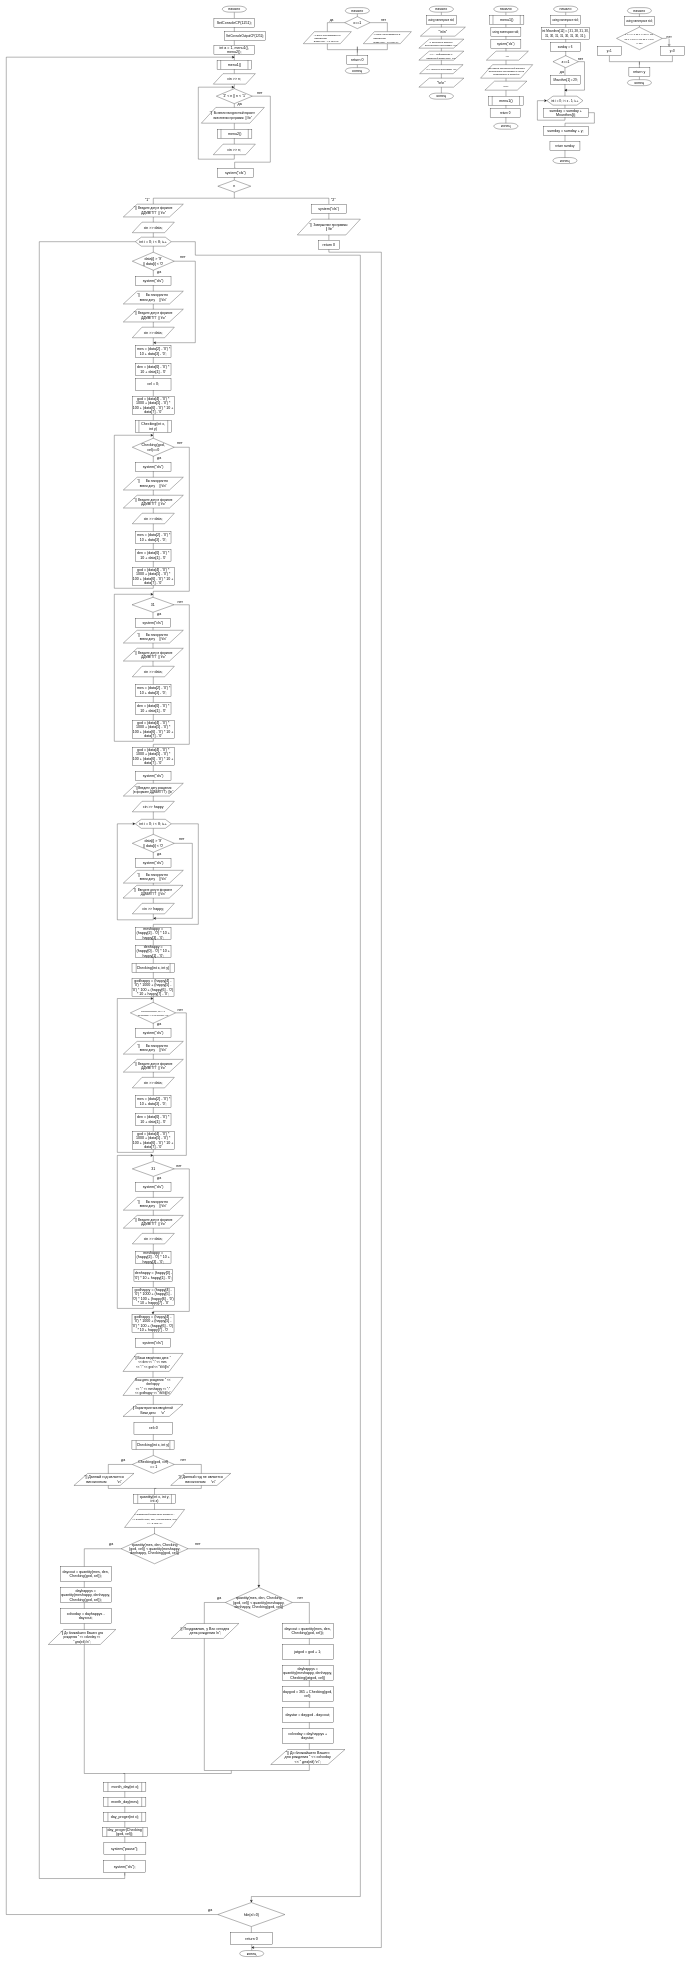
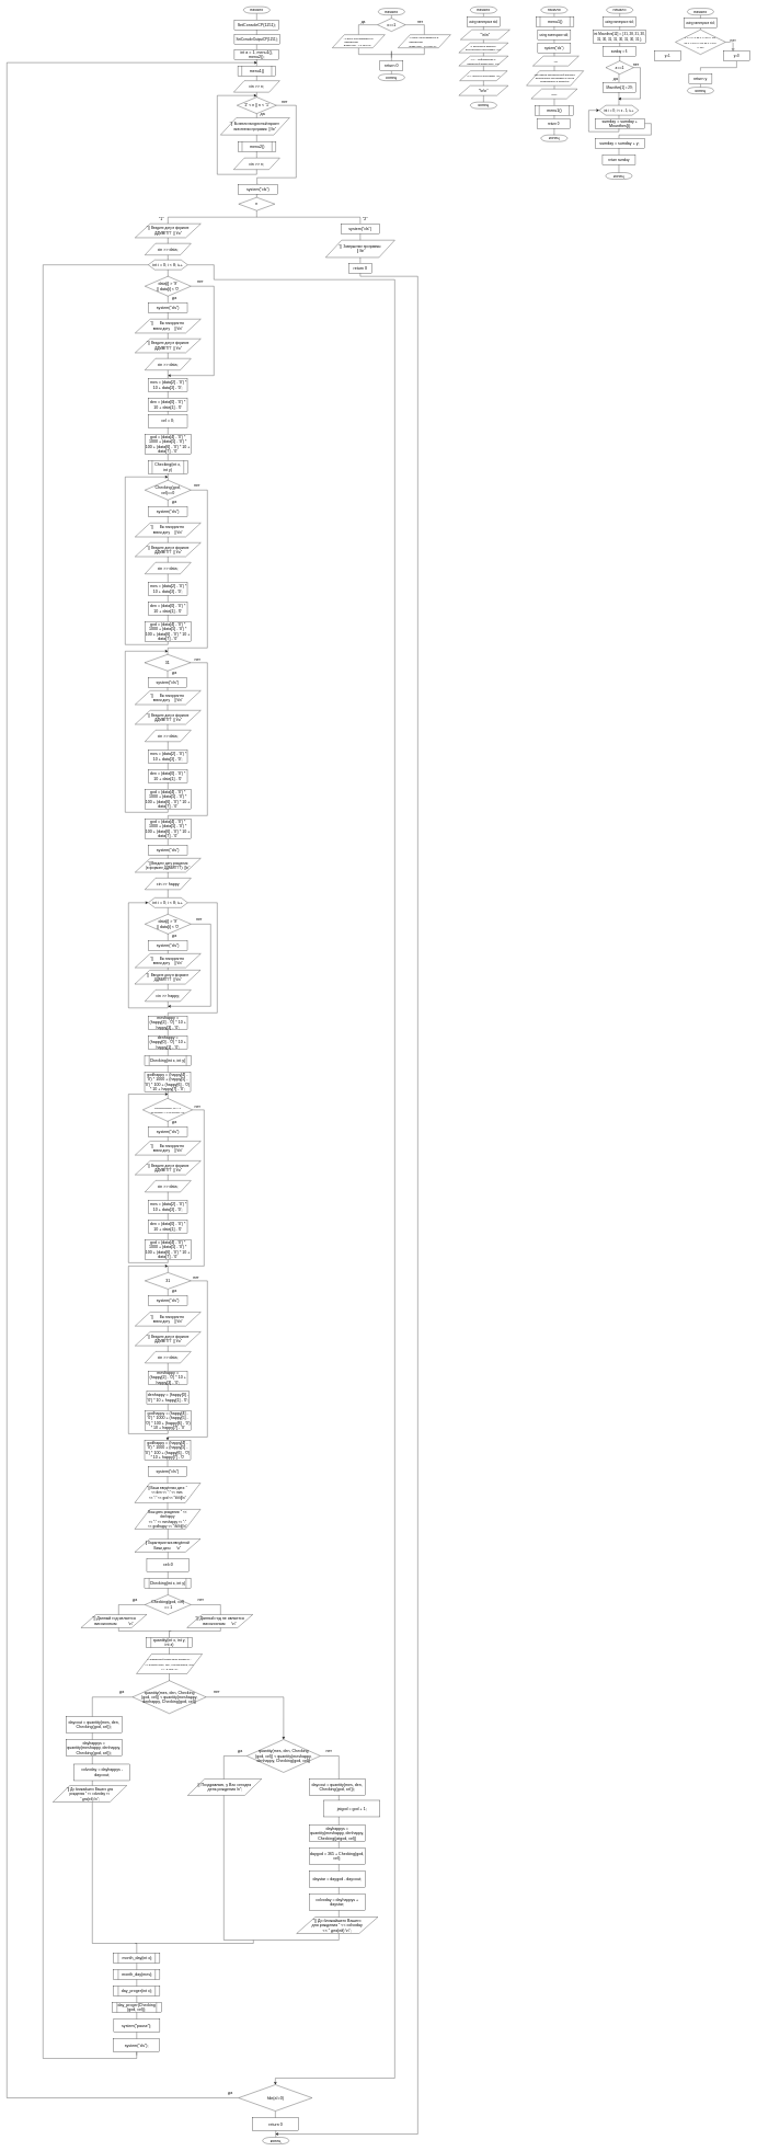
- <mxCell id="70" value="&lt;font style=&quot;font-size: 10px;&quot;&gt;SetConsoleOutputCP(1251);&lt;/font&gt;" style="rounded=0;whiteSpace=wrap;html=1;absoluteArcSize=1;arcSize=14;strokeWidth=1;" vertex="1" parent="1"><mxGeometry x="747" y="105" width="138" height="30" as="geometry" /></mxCell>
+ <mxCell id="70" value="&lt;font style=&quot;font-size: 10px;&quot;&gt;SetConsoleOutputCP(1251);&lt;/font&gt;" style="rounded=0;whiteSpace=wrap;html=1;absoluteArcSize=1;arcSize=14;strokeWidth=1;" vertex="1" parent="1"><mxGeometry x="712" y="105" width="138" height="30" as="geometry" /></mxCell>
- <mxCell id="63" style="edgeStyle=orthogonalEdgeStyle;rounded=0;orthogonalLoop=1;jettySize=auto;html=1;exitX=0.5;exitY=1;exitDx=0;exitDy=0;entryX=0.5;entryY=0;entryDx=0;entryDy=0;endArrow=none;endFill=0;" parent="1" source="64" target="60" edge="1"><mxGeometry relative="1" as="geometry"><Array as="points"><mxPoint x="2030" y="205" /><mxPoint x="2130" y="205" /></Array></mxGeometry></mxCell>
- <mxCell id="192" value="colvoday = dayhappys - daycout;" style="rounded=0;whiteSpace=wrap;html=1;absoluteArcSize=1;arcSize=14;strokeWidth=1;" vertex="1" parent="1"><mxGeometry x="200" y="5360" width="170" height="50" as="geometry" /></mxCell>
+ <mxCell id="192" value="colvoday = dayhappys - daycout;" style="rounded=0;whiteSpace=wrap;html=1;absoluteArcSize=1;arcSize=14;strokeWidth=1;" vertex="1" parent="1"><mxGeometry x="225" y="5365" width="170" height="50" as="geometry" /></mxCell>
- <mxCell id="196" value="jatgod = god + 1;" style="rounded=0;whiteSpace=wrap;html=1;absoluteArcSize=1;arcSize=14;strokeWidth=1;" vertex="1" parent="1"><mxGeometry x="940" y="5480" width="170" height="50" as="geometry" /></mxCell>
+ <mxCell id="196" value="jatgod = god + 1;" style="rounded=0;whiteSpace=wrap;html=1;absoluteArcSize=1;arcSize=14;strokeWidth=1;" vertex="1" parent="1"><mxGeometry x="985" y="5475" width="170" height="50" as="geometry" /></mxCell>
